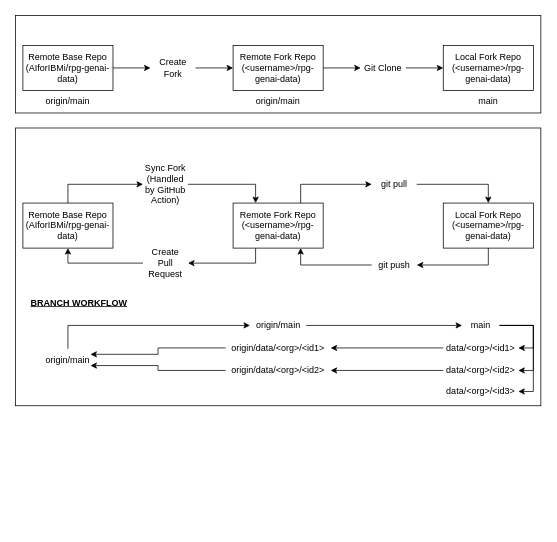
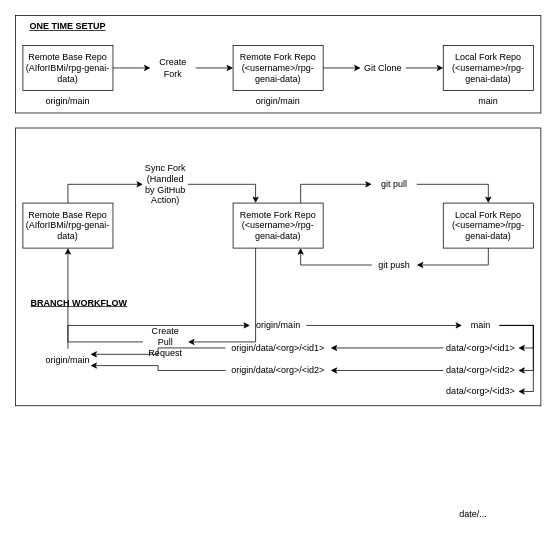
+ <mxCell id="16" value="&lt;b&gt;&lt;u&gt;ONE TIME SETUP&lt;/u&gt;&lt;/b&gt;" style="text;html=1;align=center;verticalAlign=middle;whiteSpace=wrap;rounded=0;" vertex="1" parent="1"><mxGeometry x="30" y="20" width="120" height="30" as="geometry" /></mxCell>
- <mxCell id="38" value="Create Pull Request" style="text;html=1;align=center;verticalAlign=middle;whiteSpace=wrap;rounded=0;" vertex="1" parent="1"><mxGeometry x="190" y="335" width="60" height="30" as="geometry" /></mxCell>
+ <mxCell id="38" value="Create Pull Request" style="text;html=1;align=center;verticalAlign=middle;whiteSpace=wrap;rounded=0;" vertex="1" parent="1"><mxGeometry x="190" y="440" width="60" height="30" as="geometry" /></mxCell>
+ <mxCell id="3" value="date/..." style="text;html=1;align=center;verticalAlign=middle;whiteSpace=wrap;rounded=0;" vertex="1" parent="1"><mxGeometry x="600" y="670" width="60" height="30" as="geometry" /></mxCell>
